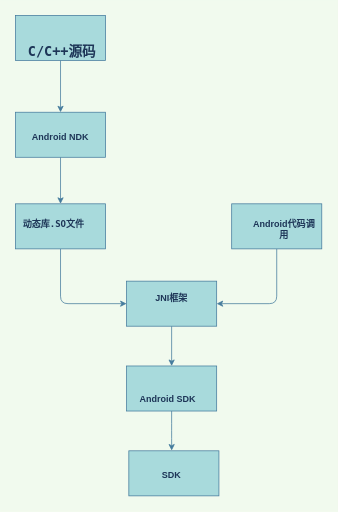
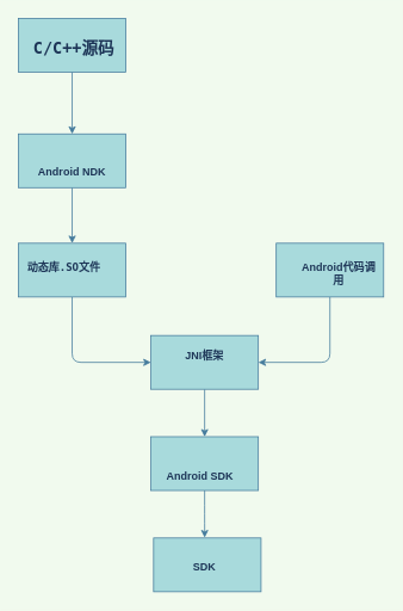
- <mxCell id="15" value="&lt;pre&gt;&lt;b&gt;&lt;font style=&quot;font-size: 18px&quot;&gt;C/C++源码&lt;/font&gt;&lt;/b&gt;&lt;/pre&gt;" style="text;html=1;strokeColor=none;fillColor=none;align=center;verticalAlign=middle;whiteSpace=wrap;rounded=0;sketch=0;fontColor=#1D3557;" vertex="1" parent="1"><mxGeometry x="35" y="58" width="94" height="20" as="geometry" /></mxCell>
+ <mxCell id="15" value="&lt;pre&gt;&lt;b&gt;&lt;font style=&quot;font-size: 18px&quot;&gt;C/C++源码&lt;/font&gt;&lt;/b&gt;&lt;/pre&gt;" style="text;html=1;strokeColor=none;fillColor=none;align=center;verticalAlign=middle;whiteSpace=wrap;rounded=0;sketch=0;fontColor=#1D3557;" vertex="1" parent="1"><mxGeometry x="35" y="43" width="94" height="20" as="geometry" /></mxCell>
- <mxCell id="16" value="&lt;b&gt;Android NDK&lt;/b&gt;" style="text;html=1;strokeColor=none;fillColor=none;align=center;verticalAlign=middle;whiteSpace=wrap;rounded=0;sketch=0;fontColor=#1D3557;" vertex="1" parent="1"><mxGeometry x="33" y="172" width="94" height="20" as="geometry" /></mxCell>
+ <mxCell id="16" value="&lt;b&gt;Android NDK&lt;/b&gt;" style="text;html=1;strokeColor=none;fillColor=none;align=center;verticalAlign=middle;whiteSpace=wrap;rounded=0;sketch=0;fontColor=#1D3557;" vertex="1" parent="1"><mxGeometry x="33" y="182" width="94" height="20" as="geometry" /></mxCell>
